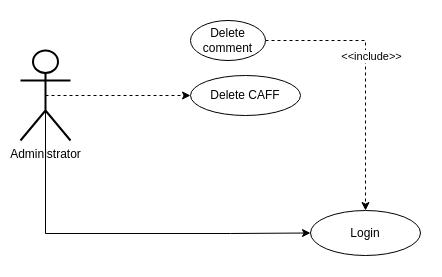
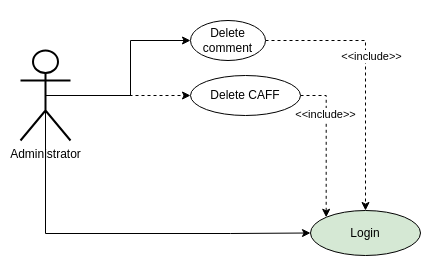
+ <mxCell id="3" style="edgeStyle=orthogonalEdgeStyle;rounded=0;orthogonalLoop=1;jettySize=auto;html=1;exitX=0.5;exitY=0.5;exitDx=0;exitDy=0;exitPerimeter=0;entryX=0;entryY=0.5;entryDx=0;entryDy=0;" edge="1" parent="1" source="5" target="8"><mxGeometry relative="1" as="geometry" /></mxCell>
+ <mxCell id="9" style="edgeStyle=orthogonalEdgeStyle;rounded=0;orthogonalLoop=1;jettySize=auto;html=1;exitX=1;exitY=0.5;exitDx=0;exitDy=0;entryX=0;entryY=0;entryDx=0;entryDy=0;dashed=1;" edge="1" parent="1" source="11" target="12"><mxGeometry relative="1" as="geometry" /></mxCell>
+ <mxCell id="10" value="&amp;lt;&amp;lt;include&amp;gt;&amp;gt;" style="edgeLabel;html=1;align=center;verticalAlign=middle;resizable=0;points=[];" vertex="1" connectable="0" parent="9"><mxGeometry x="-0.397" y="-1" relative="1" as="geometry"><mxPoint as="offset" /></mxGeometry></mxCell>
- <mxCell id="12" value="Login" style="ellipse;whiteSpace=wrap;html=1;" vertex="1" parent="1"><mxGeometry x="310" y="210" width="110" height="45" as="geometry" /></mxCell>
+ <mxCell id="12" value="Login" style="ellipse;whiteSpace=wrap;html=1;fillColor=#d5e8d4;" vertex="1" parent="1"><mxGeometry x="310" y="210" width="110" height="45" as="geometry" /></mxCell>
